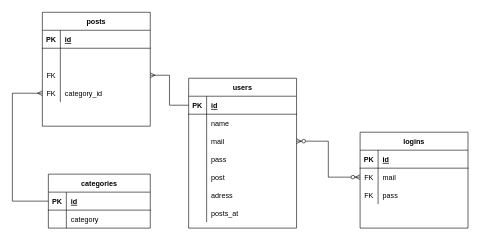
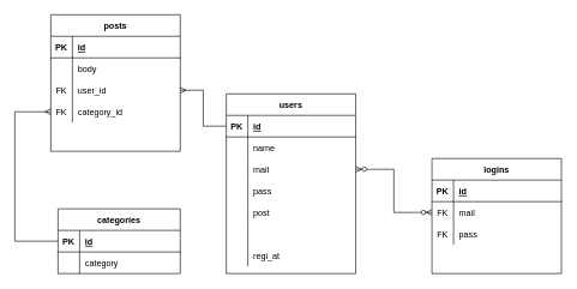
+ <mxCell id="8" value="body" style="shape=partialRectangle;connectable=0;fillColor=none;top=0;left=0;bottom=0;right=0;align=left;spacingLeft=6;overflow=hidden;" vertex="1" parent="6"><mxGeometry x="30" width="150" height="30" as="geometry" /></mxCell>
+ <mxCell id="11" value="user_id" style="shape=partialRectangle;connectable=0;fillColor=none;top=0;left=0;bottom=0;right=0;align=left;spacingLeft=6;overflow=hidden;" vertex="1" parent="9"><mxGeometry x="30" width="150" height="30" as="geometry" /></mxCell>
- <mxCell id="50" value="adress" style="shape=partialRectangle;connectable=0;fillColor=none;top=0;left=0;bottom=0;right=0;align=left;spacingLeft=6;overflow=hidden;" vertex="1" parent="48"><mxGeometry x="30" width="150" height="30" as="geometry" /></mxCell>
- <mxCell id="53" value="posts_at" style="shape=partialRectangle;connectable=0;fillColor=none;top=0;left=0;bottom=0;right=0;align=left;spacingLeft=6;overflow=hidden;" vertex="1" parent="51"><mxGeometry x="30" width="150" height="30" as="geometry" /></mxCell>
+ <mxCell id="53" value="regi_at" style="shape=partialRectangle;connectable=0;fillColor=none;top=0;left=0;bottom=0;right=0;align=left;spacingLeft=6;overflow=hidden;" vertex="1" parent="51"><mxGeometry x="30" width="150" height="30" as="geometry" /></mxCell>
